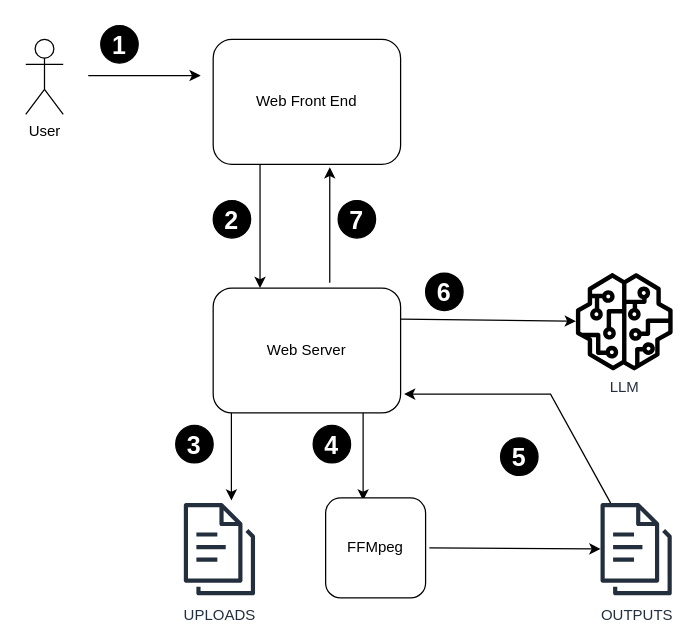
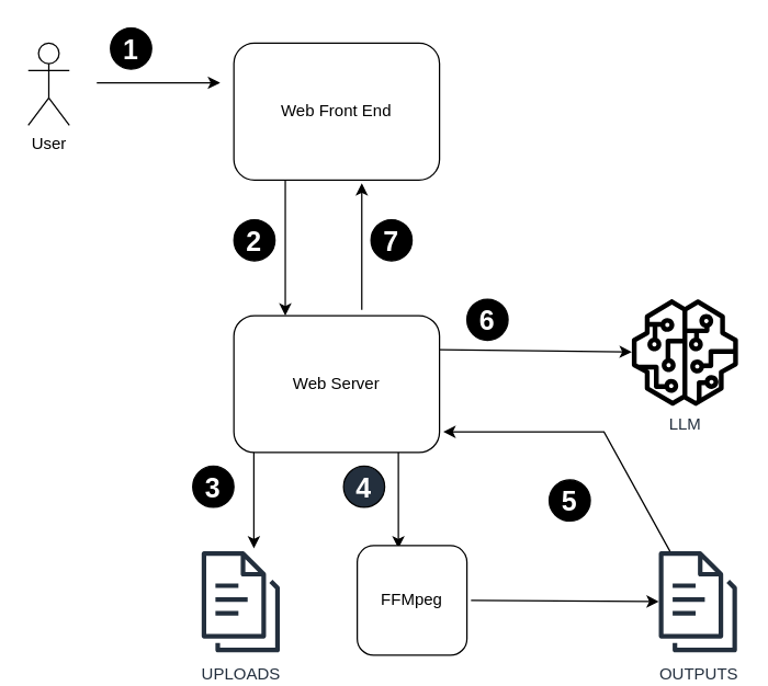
- <mxCell id="16" value="&lt;b&gt;&lt;font style=&quot;font-size: 20px;&quot;&gt;4&lt;/font&gt;&lt;/b&gt;" style="ellipse;whiteSpace=wrap;html=1;aspect=fixed;fontColor=#FFFFFF;fillColor=#000000;" vertex="1" parent="1"><mxGeometry x="250" y="340" width="30" height="30" as="geometry" /></mxCell>
+ <mxCell id="16" value="&lt;b&gt;&lt;font style=&quot;font-size: 20px;&quot;&gt;4&lt;/font&gt;&lt;/b&gt;" style="ellipse;whiteSpace=wrap;html=1;aspect=fixed;fontColor=#FFFFFF;fillColor=#232f3d;" vertex="1" parent="1"><mxGeometry x="250" y="340" width="30" height="30" as="geometry" /></mxCell>
